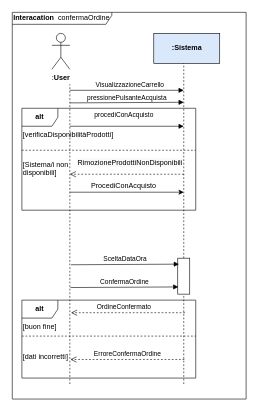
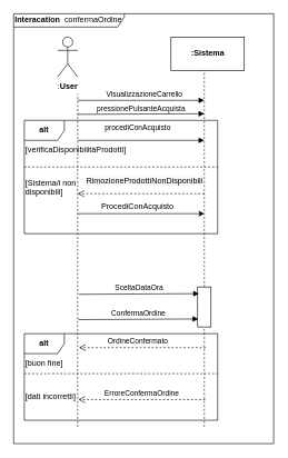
- <mxCell id="4" value="&lt;b&gt;:Sistema&lt;/b&gt;" style="html=1;fillColor=#dae8fc;" parent="1" vertex="1"><mxGeometry x="256" y="55" width="110" height="50" as="geometry" /></mxCell>
+ <mxCell id="4" value="&lt;b&gt;:Sistema&lt;/b&gt;" style="html=1;" parent="1" vertex="1"><mxGeometry x="256" y="55" width="110" height="50" as="geometry" /></mxCell>
